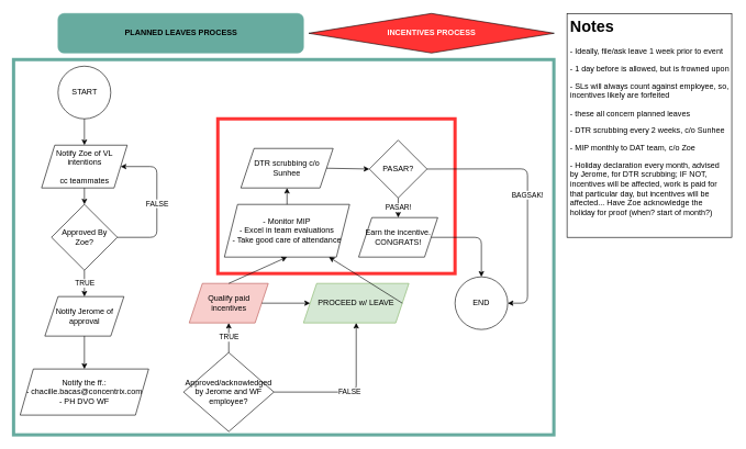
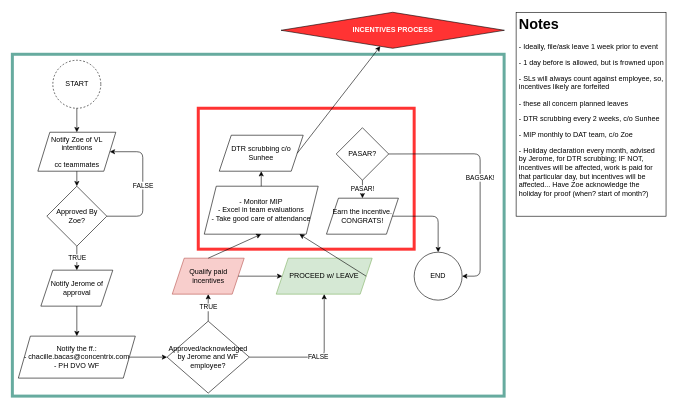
- <mxCell id="16" value="PLANNED LEAVES PROCESS" style="rounded=1;whiteSpace=wrap;html=1;strokeWidth=1;fontStyle=1;strokeColor=#67AB9F;fillColor=#67AB9F;" parent="1" vertex="1"><mxGeometry x="87.5" y="20" width="372.5" height="60" as="geometry" /></mxCell>
- <mxCell id="4" value="START" style="ellipse;whiteSpace=wrap;html=1;aspect=fixed;" parent="1" vertex="1"><mxGeometry x="87.5" y="100" width="80" height="80" as="geometry" /></mxCell>
+ <mxCell id="4" value="START" style="ellipse;whiteSpace=wrap;html=1;aspect=fixed;dashed=1;" parent="1" vertex="1"><mxGeometry x="87.5" y="100" width="80" height="80" as="geometry" /></mxCell>
- <mxCell id="26" value="" style="endArrow=classic;html=1;exitX=1;exitY=0.5;exitDx=0;exitDy=0;entryX=0;entryY=0.5;entryDx=0;entryDy=0;" edge="1" parent="1" source="24" target="27"><mxGeometry width="50" height="50" relative="1" as="geometry"><mxPoint x="330" y="190" as="sourcePoint" /><mxPoint x="365" y="180" as="targetPoint" /></mxGeometry></mxCell>
+ <mxCell id="26" value="" style="endArrow=classic;html=1;exitX=1;exitY=0.5;exitDx=0;exitDy=0;" edge="1" parent="1" source="24" target="35"><mxGeometry width="50" height="50" relative="1" as="geometry"><mxPoint x="330" y="190" as="sourcePoint" /><mxPoint x="365" y="180" as="targetPoint" /></mxGeometry></mxCell>
+ <mxCell id="18" value="" style="endArrow=classic;html=1;exitX=1;exitY=0.5;exitDx=0;exitDy=0;entryX=0;entryY=0.5;entryDx=0;entryDy=0;" parent="1" source="9" target="17" edge="1"><mxGeometry width="50" height="50" relative="1" as="geometry"><mxPoint x="370" y="480" as="sourcePoint" /><mxPoint x="420" y="430" as="targetPoint" /></mxGeometry></mxCell>
